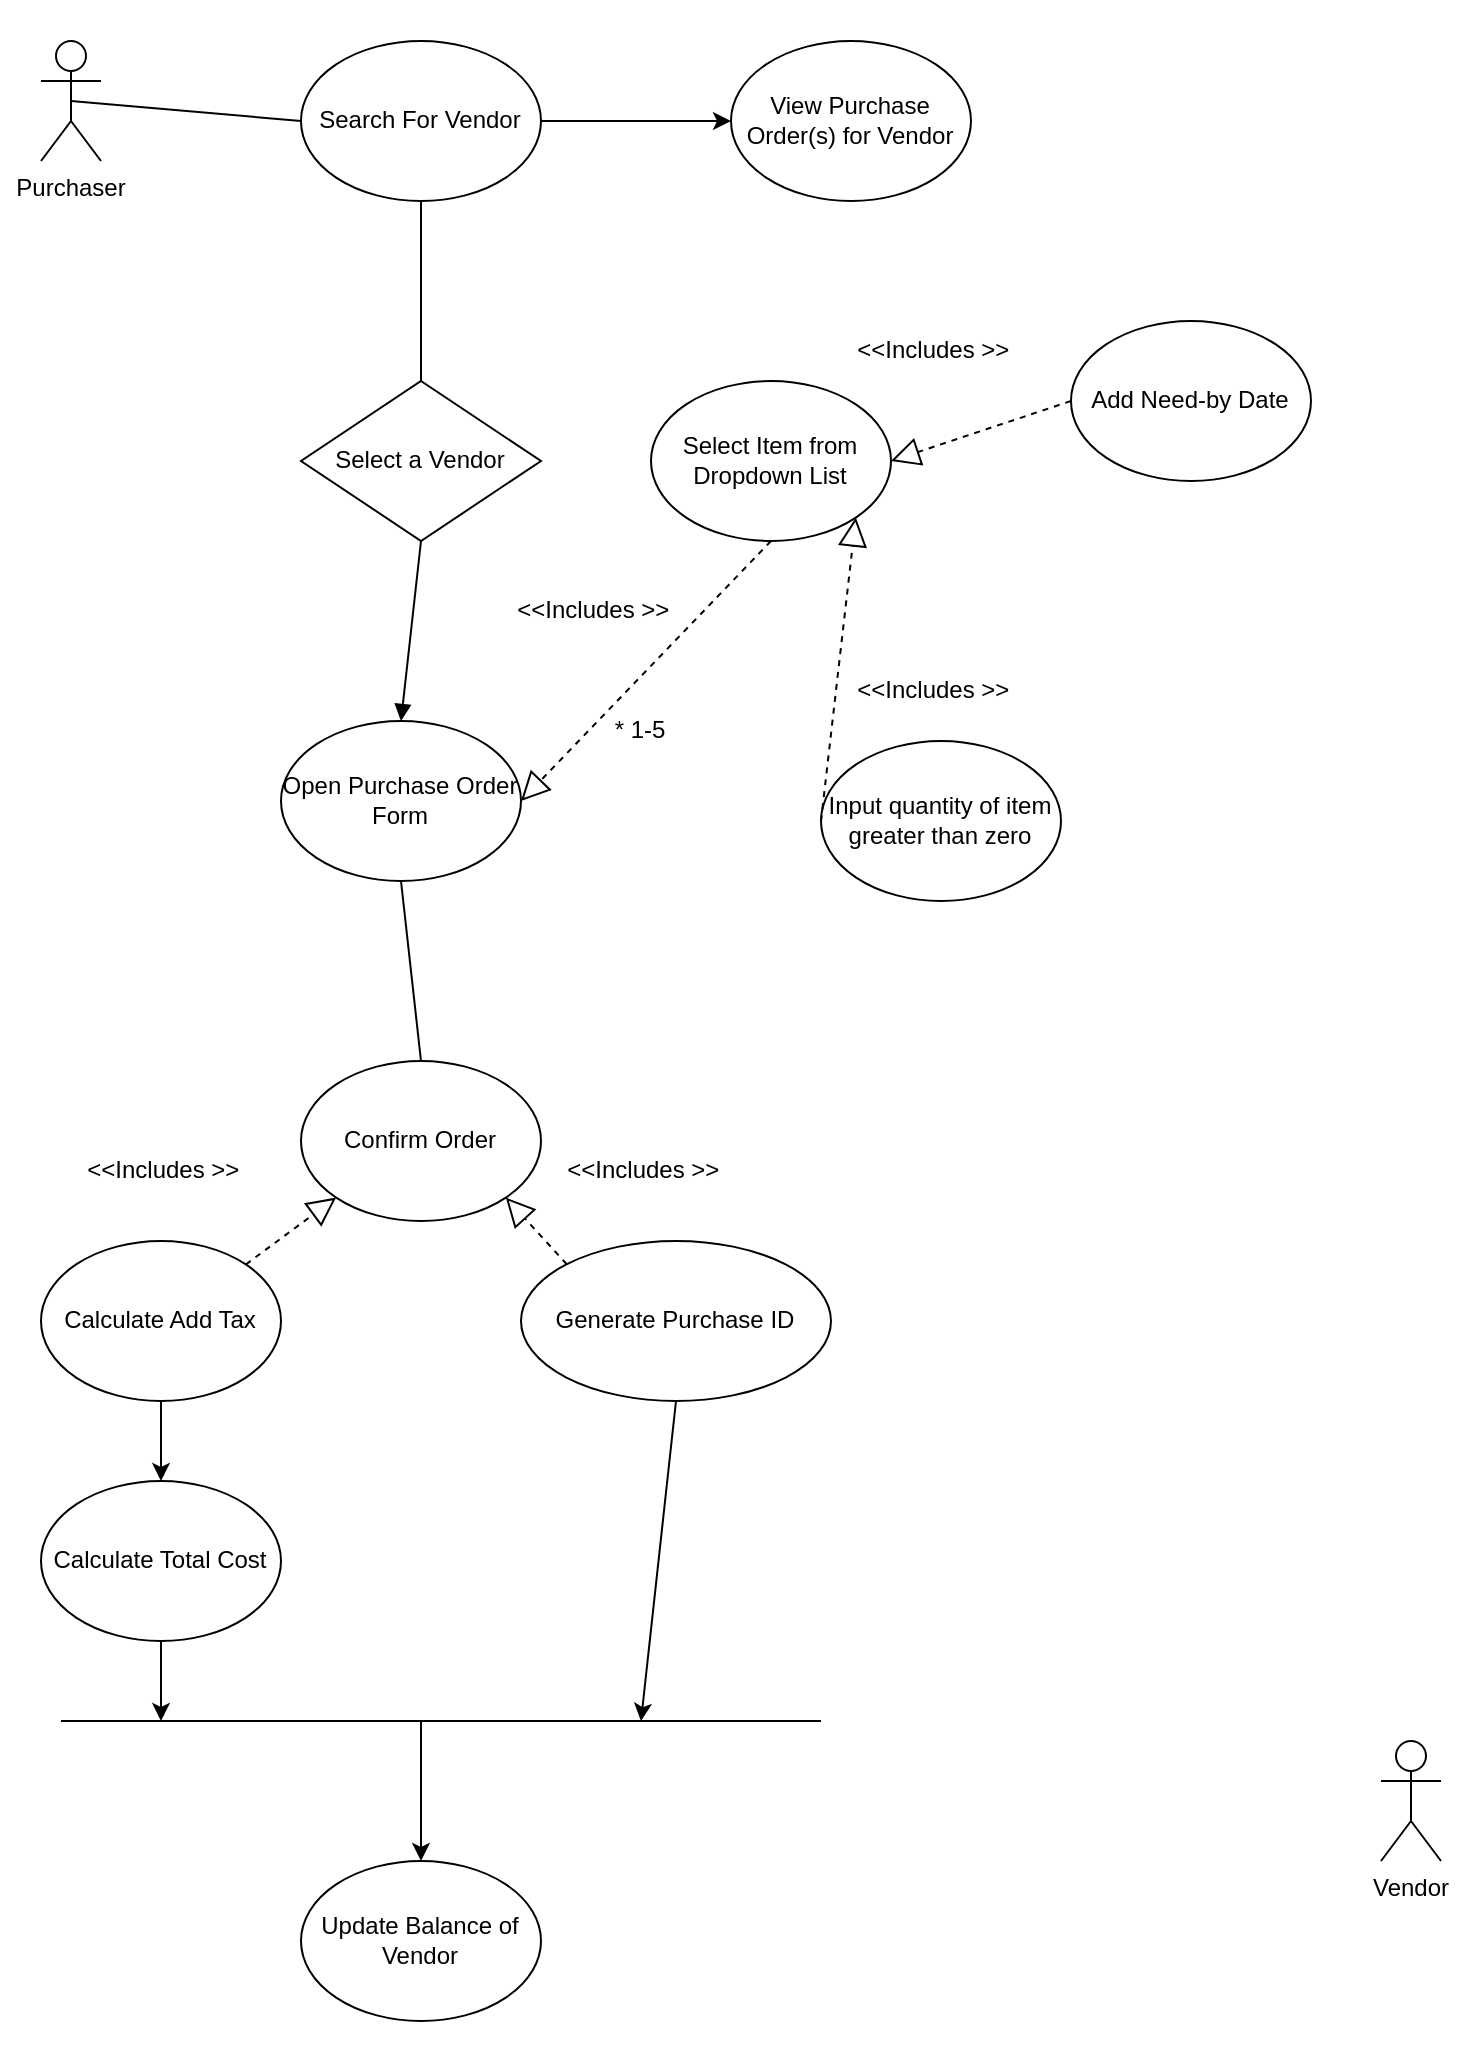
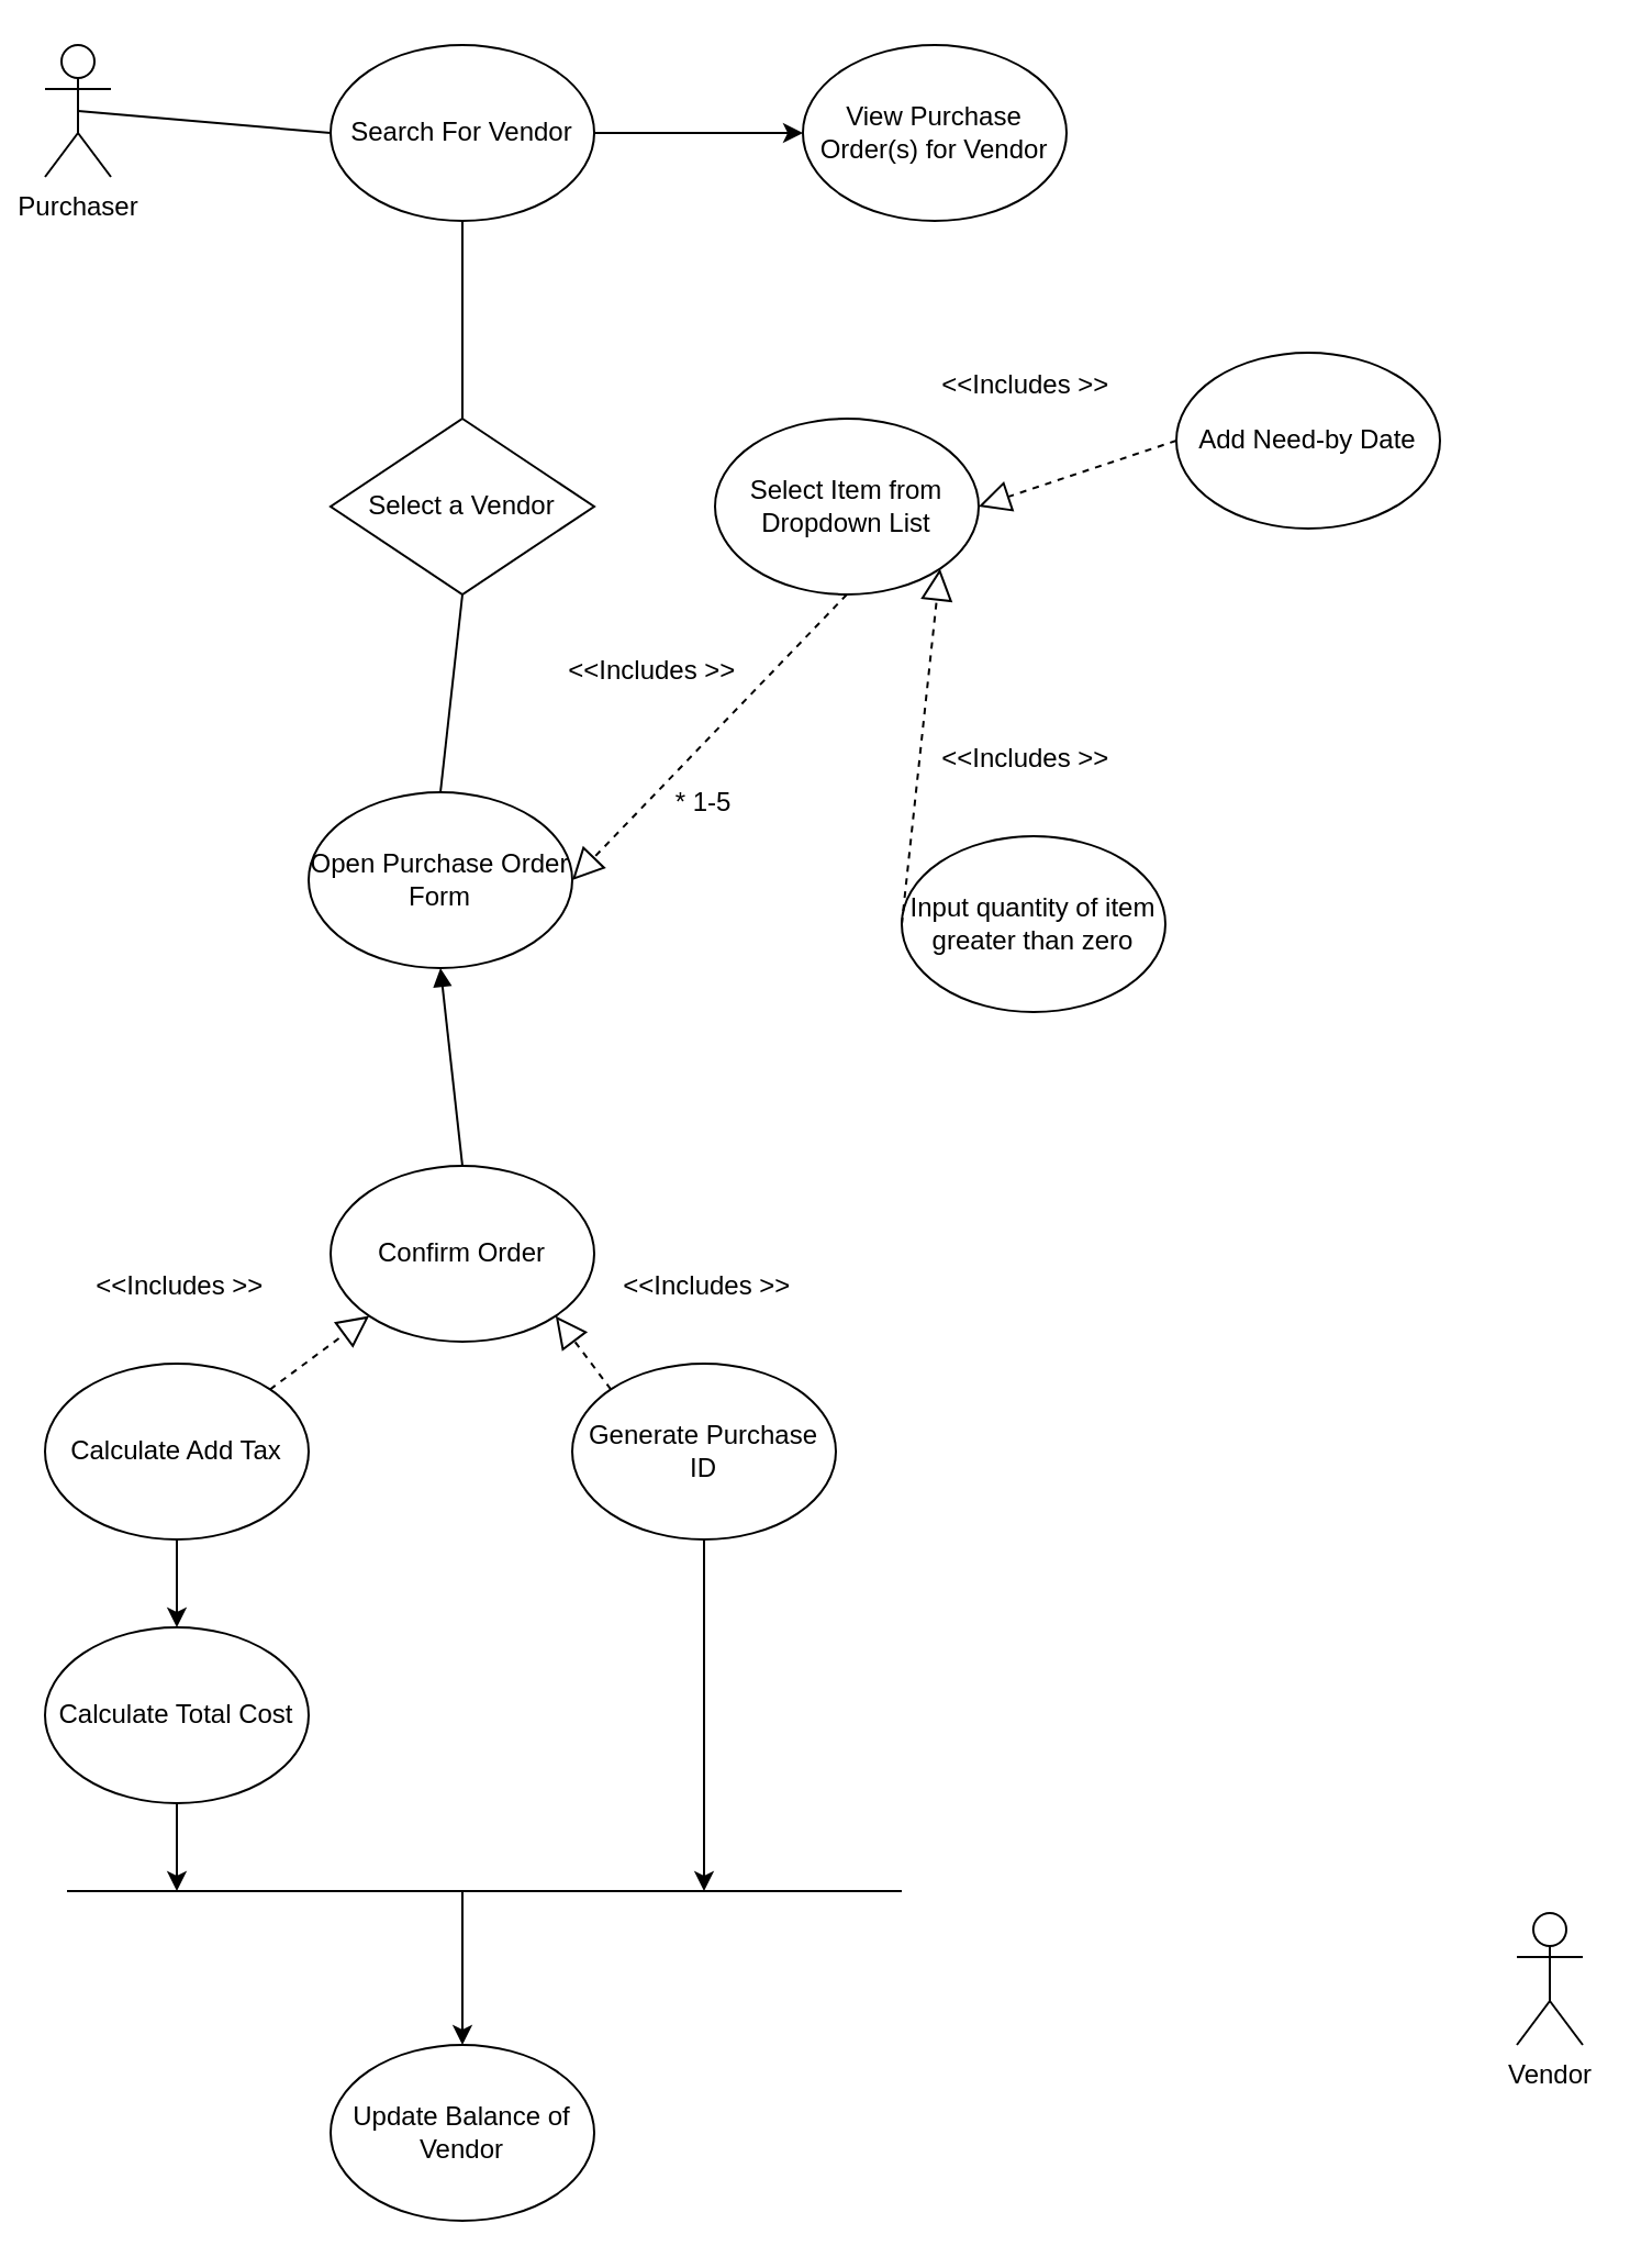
- <mxCell id="8" value="" style="endArrow=block;html=1;rounded=0;exitX=0.5;exitY=1;exitDx=0;exitDy=0;entryX=0.5;entryY=0;entryDx=0;entryDy=0;" edge="1" parent="1" source="5" target="7"><mxGeometry width="50" height="50" relative="1" as="geometry"><mxPoint x="360" y="310" as="sourcePoint" /><mxPoint x="410" y="260" as="targetPoint" /></mxGeometry></mxCell>
+ <mxCell id="8" value="" style="endArrow=none;html=1;rounded=0;exitX=0.5;exitY=1;exitDx=0;exitDy=0;entryX=0.5;entryY=0;entryDx=0;entryDy=0;" edge="1" parent="1" source="5" target="7"><mxGeometry width="50" height="50" relative="1" as="geometry"><mxPoint x="360" y="310" as="sourcePoint" /><mxPoint x="410" y="260" as="targetPoint" /></mxGeometry></mxCell>
- <mxCell id="11" value="Input quantity of item greater than zero" style="ellipse;whiteSpace=wrap;html=1;" vertex="1" parent="1"><mxGeometry x="410" y="370" width="120" height="80" as="geometry" /></mxCell>
+ <mxCell id="11" value="Input quantity of item greater than zero" style="ellipse;whiteSpace=wrap;html=1;" vertex="1" parent="1"><mxGeometry x="410" y="380" width="120" height="80" as="geometry" /></mxCell>
- <mxCell id="18" value="" style="endArrow=none;html=1;rounded=0;exitX=0.5;exitY=0;exitDx=0;exitDy=0;entryX=0.5;entryY=1;entryDx=0;entryDy=0;" edge="1" parent="1" source="17" target="7"><mxGeometry width="50" height="50" relative="1" as="geometry"><mxPoint x="360" y="580" as="sourcePoint" /><mxPoint x="410" y="530" as="targetPoint" /></mxGeometry></mxCell>
+ <mxCell id="18" value="" style="endArrow=block;html=1;rounded=0;exitX=0.5;exitY=0;exitDx=0;exitDy=0;entryX=0.5;entryY=1;entryDx=0;entryDy=0;" edge="1" parent="1" source="17" target="7"><mxGeometry width="50" height="50" relative="1" as="geometry"><mxPoint x="360" y="580" as="sourcePoint" /><mxPoint x="410" y="530" as="targetPoint" /></mxGeometry></mxCell>
- <mxCell id="21" value="Generate Purchase ID" style="ellipse;whiteSpace=wrap;html=1;" vertex="1" parent="1"><mxGeometry x="260" y="620" width="155" height="80" as="geometry" /></mxCell>
+ <mxCell id="21" value="Generate Purchase ID" style="ellipse;whiteSpace=wrap;html=1;" vertex="1" parent="1"><mxGeometry x="260" y="620" width="120" height="80" as="geometry" /></mxCell>
